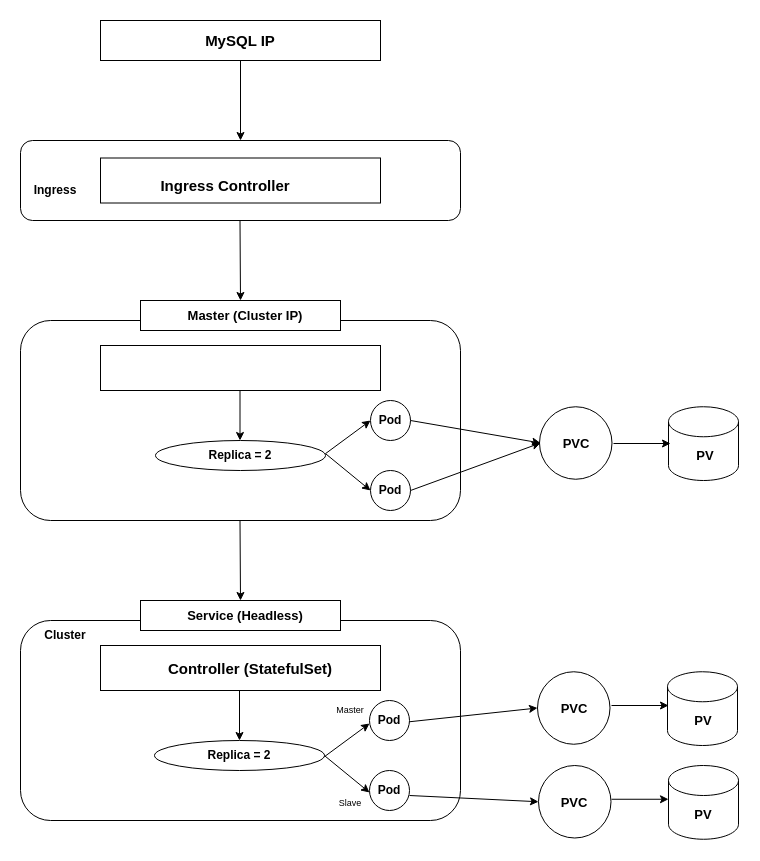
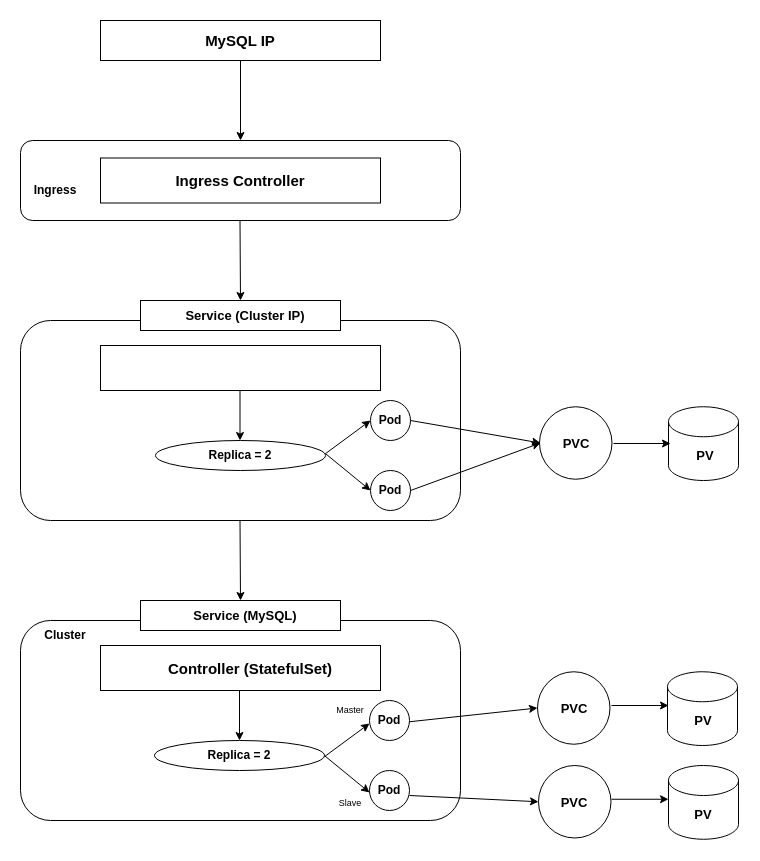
- <mxCell id="6" value="&lt;b&gt;&lt;font style=&quot;font-size: 15px&quot;&gt;Ingress Controller&lt;/font&gt;&lt;/b&gt;" style="text;html=1;strokeColor=none;fillColor=none;align=center;verticalAlign=middle;whiteSpace=wrap;rounded=0;" vertex="1" parent="1"><mxGeometry x="150" y="175" width="150" height="20" as="geometry" /></mxCell>
+ <mxCell id="6" value="&lt;b&gt;&lt;font style=&quot;font-size: 15px&quot;&gt;Ingress Controller&lt;/font&gt;&lt;/b&gt;" style="text;html=1;strokeColor=none;fillColor=none;align=center;verticalAlign=middle;whiteSpace=wrap;rounded=0;" vertex="1" parent="1"><mxGeometry x="165" y="170" width="150" height="20" as="geometry" /></mxCell>
- <mxCell id="11" value="&lt;b&gt;&lt;font style=&quot;font-size: 13px&quot;&gt;Master (Cluster IP)&lt;/font&gt;&lt;/b&gt;" style="text;html=1;strokeColor=none;fillColor=none;align=center;verticalAlign=middle;whiteSpace=wrap;rounded=0;" vertex="1" parent="1"><mxGeometry x="180" y="305" width="130" height="20" as="geometry" /></mxCell>
+ <mxCell id="11" value="&lt;b&gt;&lt;font style=&quot;font-size: 13px&quot;&gt;Service (Cluster IP)&lt;/font&gt;&lt;/b&gt;" style="text;html=1;strokeColor=none;fillColor=none;align=center;verticalAlign=middle;whiteSpace=wrap;rounded=0;" vertex="1" parent="1"><mxGeometry x="180" y="305" width="130" height="20" as="geometry" /></mxCell>
- <mxCell id="29" value="&lt;b&gt;&lt;font style=&quot;font-size: 13px&quot;&gt;Service (Headless)&lt;/font&gt;&lt;/b&gt;" style="text;html=1;strokeColor=none;fillColor=none;align=center;verticalAlign=middle;whiteSpace=wrap;rounded=0;" vertex="1" parent="1"><mxGeometry x="180" y="605" width="130" height="20" as="geometry" /></mxCell>
+ <mxCell id="29" value="&lt;b&gt;&lt;font style=&quot;font-size: 13px&quot;&gt;Service (MySQL)&lt;/font&gt;&lt;/b&gt;" style="text;html=1;strokeColor=none;fillColor=none;align=center;verticalAlign=middle;whiteSpace=wrap;rounded=0;" vertex="1" parent="1"><mxGeometry x="180" y="605" width="130" height="20" as="geometry" /></mxCell>
